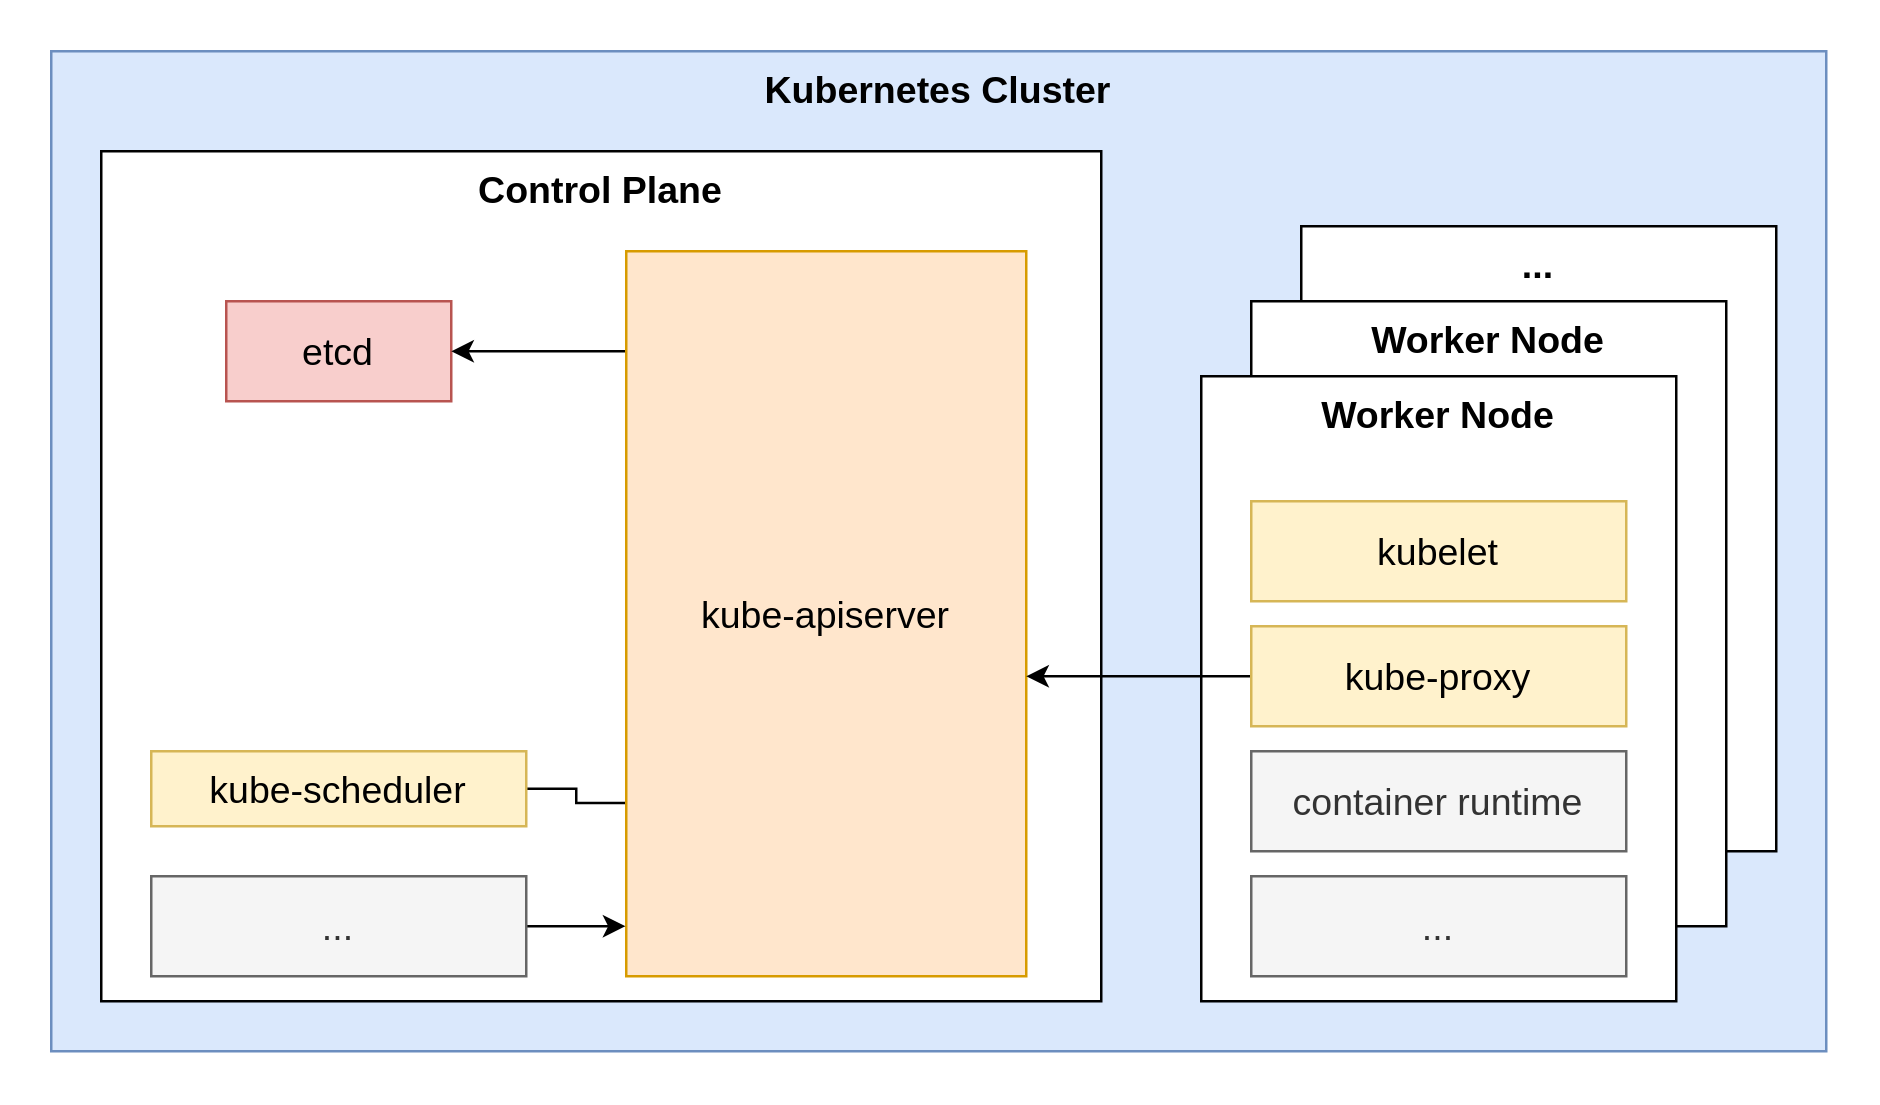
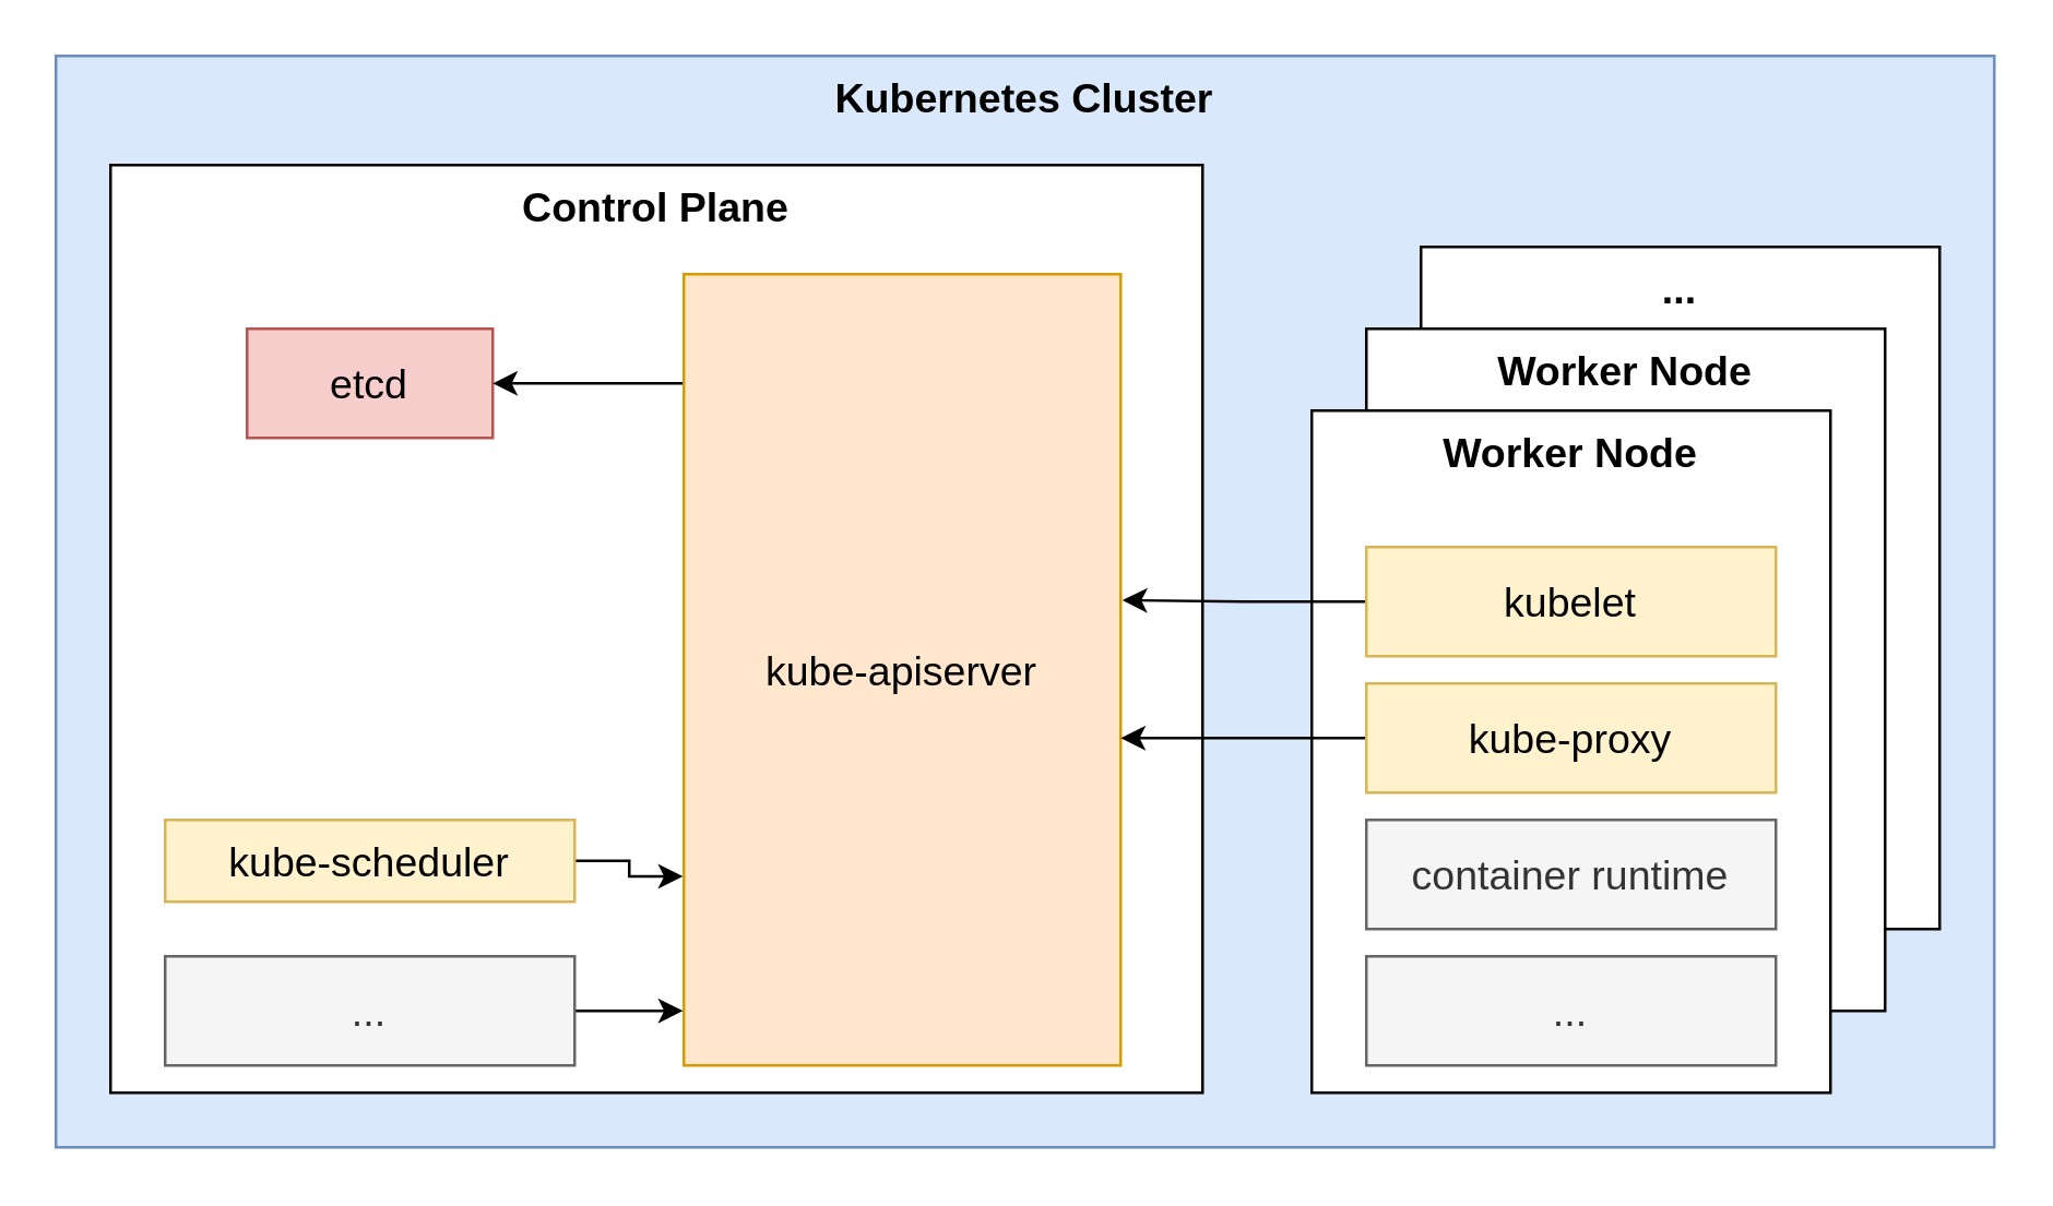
+ <mxCell id="12" style="edgeStyle=orthogonalEdgeStyle;rounded=0;orthogonalLoop=1;jettySize=auto;html=1;exitX=0;exitY=0.5;exitDx=0;exitDy=0;entryX=1.004;entryY=0.412;entryDx=0;entryDy=0;entryPerimeter=0;fontSize=15;" edge="1" parent="1" source="13" target="10"><mxGeometry relative="1" as="geometry" /></mxCell>
- <mxCell id="6" style="edgeStyle=orthogonalEdgeStyle;rounded=0;orthogonalLoop=1;jettySize=auto;html=1;exitX=1;exitY=0.5;exitDx=0;exitDy=0;entryX=-0.002;entryY=0.761;entryDx=0;entryDy=0;fontSize=15;entryPerimeter=0;endArrow=none;" edge="1" parent="1" source="7" target="10"><mxGeometry relative="1" as="geometry" /></mxCell>
+ <mxCell id="6" style="edgeStyle=orthogonalEdgeStyle;rounded=0;orthogonalLoop=1;jettySize=auto;html=1;exitX=1;exitY=0.5;exitDx=0;exitDy=0;entryX=-0.002;entryY=0.761;entryDx=0;entryDy=0;fontSize=15;entryPerimeter=0;" edge="1" parent="1" source="7" target="10"><mxGeometry relative="1" as="geometry" /></mxCell>
